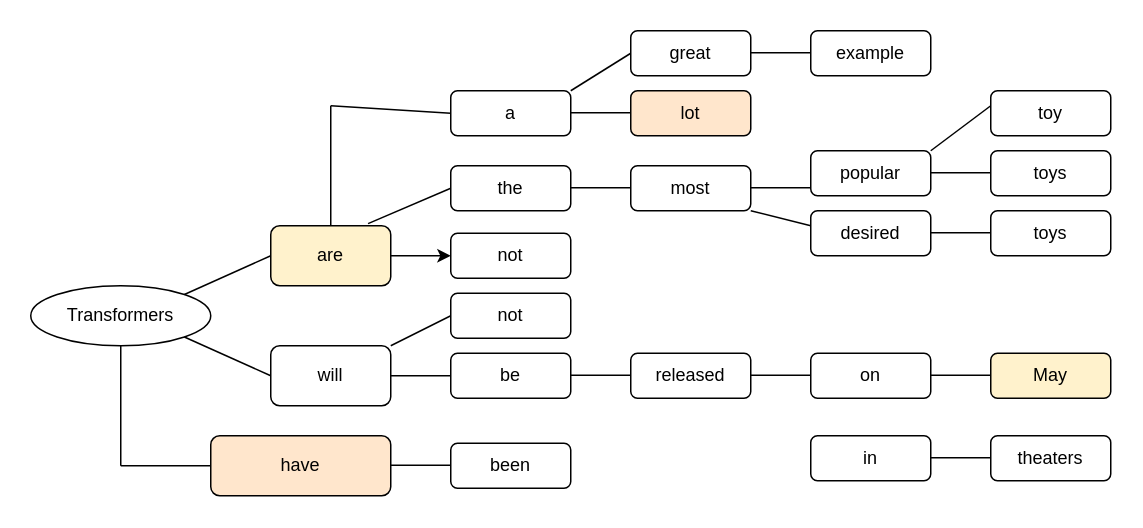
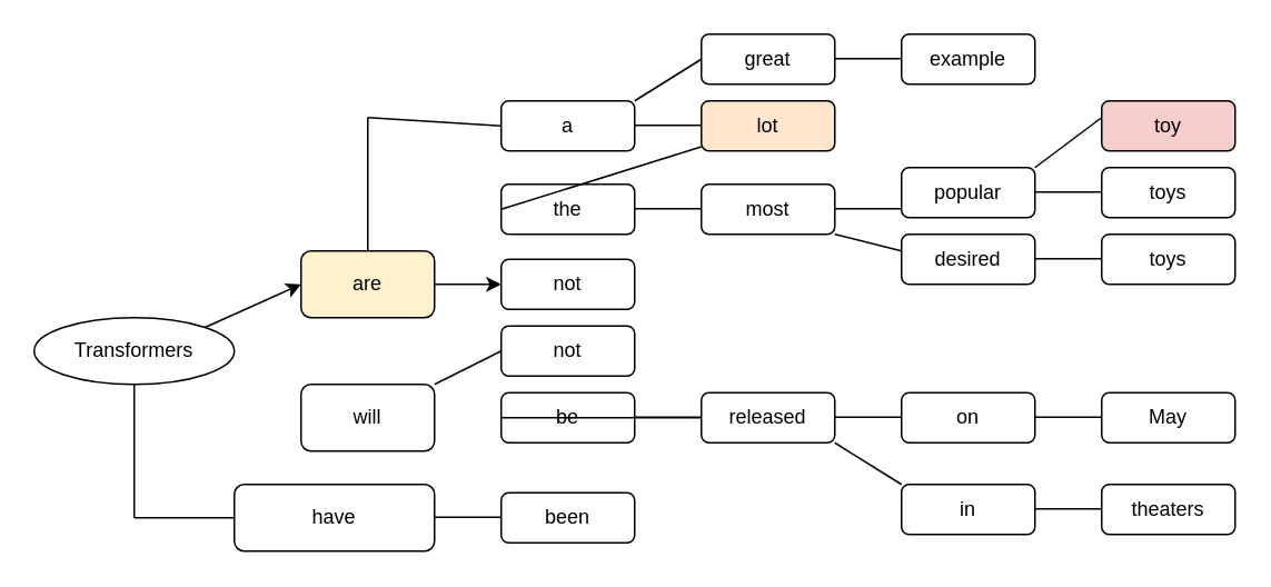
- <mxCell id="50" value="toy" style="rounded=1;whiteSpace=wrap;html=1;" vertex="1" parent="1"><mxGeometry x="660" y="60" width="80" height="30" as="geometry" /></mxCell>
+ <mxCell id="50" value="toy" style="rounded=1;whiteSpace=wrap;html=1;fillColor=#f8cecc;" vertex="1" parent="1"><mxGeometry x="660" y="60" width="80" height="30" as="geometry" /></mxCell>
- <mxCell id="15" value="" style="endArrow=none;html=1;exitX=0;exitY=0.5;exitDx=0;exitDy=0;entryX=0.811;entryY=-0.035;entryDx=0;entryDy=0;entryPerimeter=0;" edge="1" parent="1" source="14" target="10"><mxGeometry width="50" height="50" relative="1" as="geometry"><mxPoint x="310" y="85" as="sourcePoint" /><mxPoint x="220" y="150" as="targetPoint" /></mxGeometry></mxCell>
+ <mxCell id="15" value="" style="endArrow=none;html=1;exitX=0;exitY=0.5;exitDx=0;exitDy=0;" edge="1" parent="1" source="14" target="28"><mxGeometry width="50" height="50" relative="1" as="geometry"><mxPoint x="310" y="85" as="sourcePoint" /><mxPoint x="220" y="150" as="targetPoint" /></mxGeometry></mxCell>
- <mxCell id="6" value="" style="endArrow=none;html=1;exitX=1;exitY=0;exitDx=0;exitDy=0;entryX=0;entryY=0.5;entryDx=0;entryDy=0;" edge="1" parent="1" source="2" target="10"><mxGeometry width="50" height="50" relative="1" as="geometry"><mxPoint x="270" y="180" as="sourcePoint" /><mxPoint x="170" y="170" as="targetPoint" /></mxGeometry></mxCell>
+ <mxCell id="6" value="" style="endArrow=classic;html=1;exitX=1;exitY=0;exitDx=0;exitDy=0;entryX=0;entryY=0.5;entryDx=0;entryDy=0;" edge="1" parent="1" source="2" target="10"><mxGeometry width="50" height="50" relative="1" as="geometry"><mxPoint x="270" y="180" as="sourcePoint" /><mxPoint x="170" y="170" as="targetPoint" /></mxGeometry></mxCell>
- <mxCell id="7" value="" style="endArrow=none;html=1;exitX=1;exitY=1;exitDx=0;exitDy=0;entryX=0;entryY=0.5;entryDx=0;entryDy=0;" edge="1" parent="1" source="2" target="8"><mxGeometry width="50" height="50" relative="1" as="geometry"><mxPoint x="150" y="200" as="sourcePoint" /><mxPoint x="160" y="250" as="targetPoint" /></mxGeometry></mxCell>
- <mxCell id="20" value="" style="endArrow=none;html=1;exitX=0;exitY=0.5;exitDx=0;exitDy=0;entryX=1;entryY=0.5;entryDx=0;entryDy=0;" edge="1" parent="1" source="17" target="8"><mxGeometry width="50" height="50" relative="1" as="geometry"><mxPoint x="310" y="220" as="sourcePoint" /><mxPoint x="270" y="240" as="targetPoint" /></mxGeometry></mxCell>
+ <mxCell id="20" value="" style="endArrow=none;html=1;exitX=0;exitY=0.5;exitDx=0;exitDy=0;" edge="1" parent="1" source="17" target="24"><mxGeometry width="50" height="50" relative="1" as="geometry"><mxPoint x="310" y="220" as="sourcePoint" /><mxPoint x="270" y="240" as="targetPoint" /></mxGeometry></mxCell>
- <mxCell id="36" value="May" style="rounded=1;whiteSpace=wrap;html=1;fillColor=#fff2cc;" vertex="1" parent="1"><mxGeometry x="660" y="235" width="80" height="30" as="geometry" /></mxCell>
+ <mxCell id="36" value="May" style="rounded=1;whiteSpace=wrap;html=1;" vertex="1" parent="1"><mxGeometry x="660" y="235" width="80" height="30" as="geometry" /></mxCell>
+ <mxCell id="34" value="" style="endArrow=none;html=1;exitX=0;exitY=0;exitDx=0;exitDy=0;entryX=1;entryY=1;entryDx=0;entryDy=0;" edge="1" parent="1" source="33" target="24"><mxGeometry width="50" height="50" relative="1" as="geometry"><mxPoint x="550" y="259.71" as="sourcePoint" /><mxPoint x="510" y="259.71" as="targetPoint" /></mxGeometry></mxCell>
- <mxCell id="5" value="have" style="rounded=1;whiteSpace=wrap;html=1;fillColor=#ffe6cc;" vertex="1" parent="1"><mxGeometry x="140" y="290" width="120" height="40" as="geometry" /></mxCell>
+ <mxCell id="5" value="have" style="rounded=1;whiteSpace=wrap;html=1;" vertex="1" parent="1"><mxGeometry x="140" y="290" width="120" height="40" as="geometry" /></mxCell>
